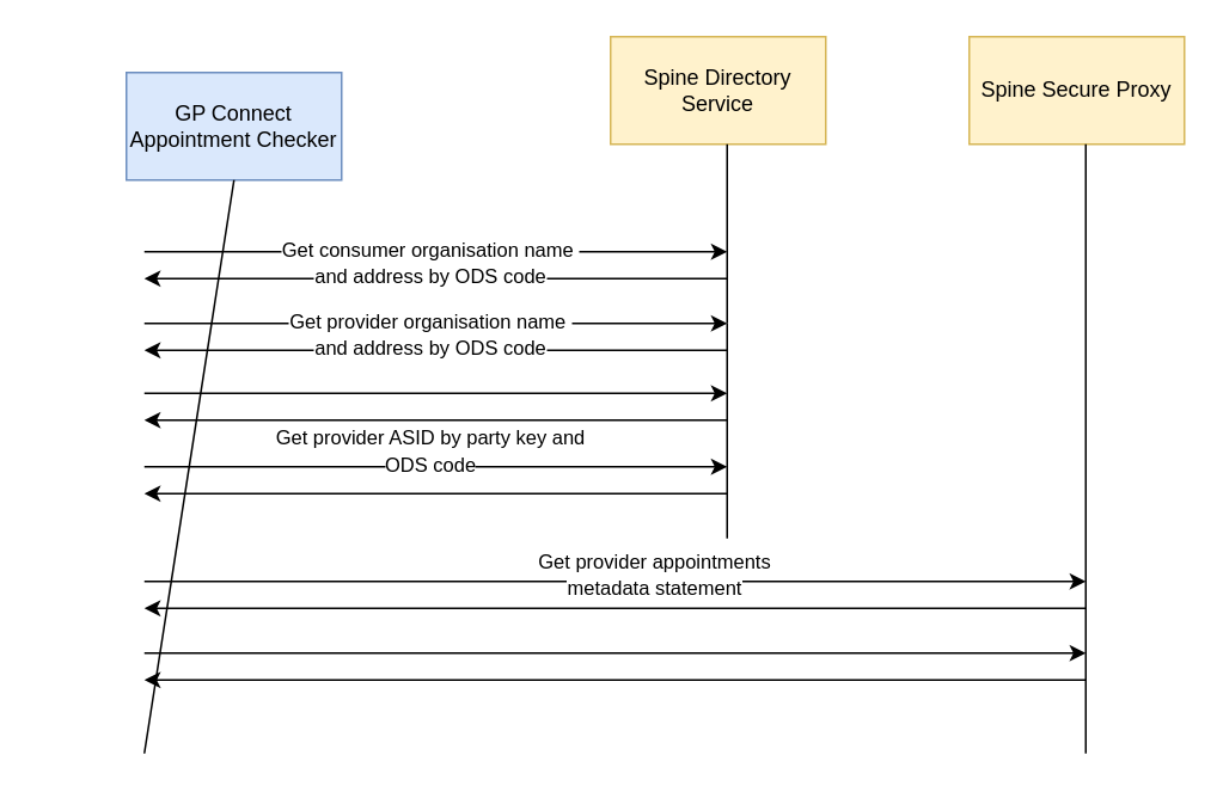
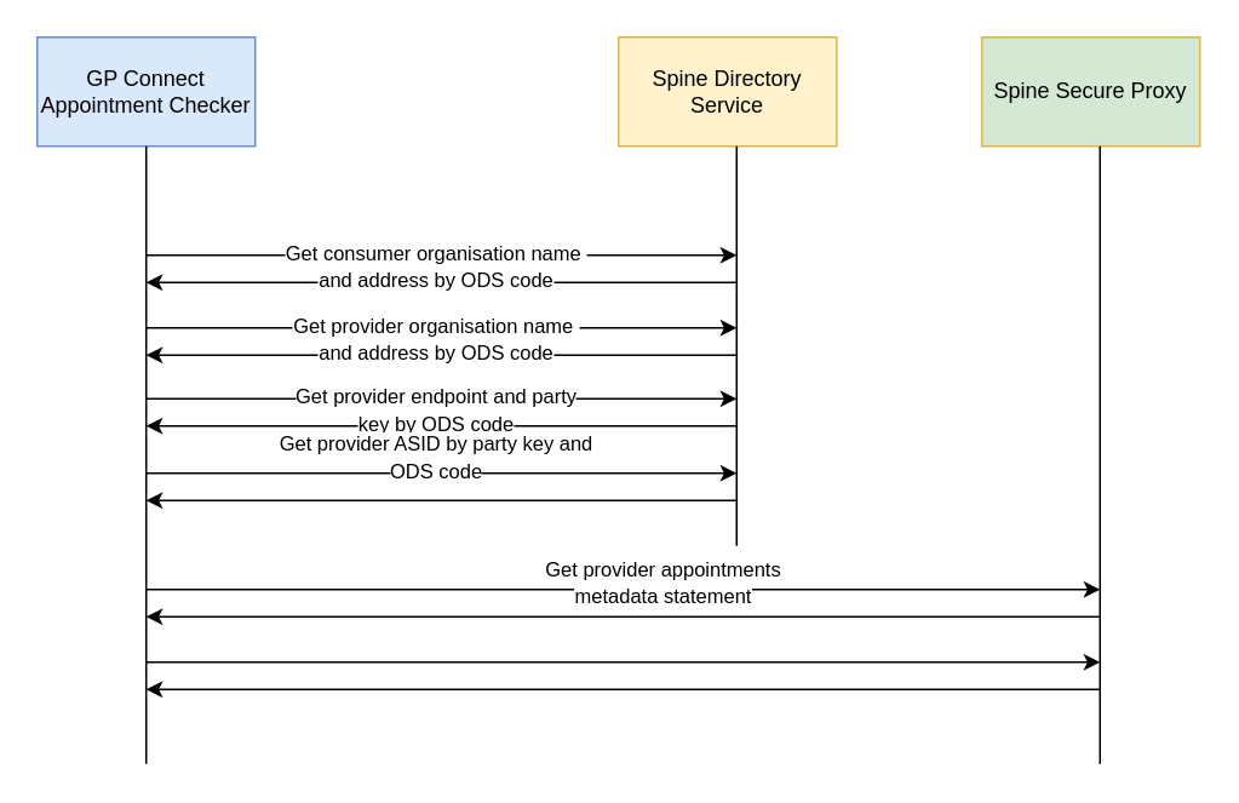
- <mxCell id="6" value="Spine Secure Proxy" style="rounded=0;whiteSpace=wrap;html=1;fillColor=#fff2cc;strokeColor=#d6b656;" parent="1" vertex="1"><mxGeometry x="540" y="20" width="120" height="60" as="geometry" /></mxCell>
+ <mxCell id="6" value="Spine Secure Proxy" style="rounded=0;whiteSpace=wrap;html=1;fillColor=#d5e8d4;strokeColor=#d6b656;" parent="1" vertex="1"><mxGeometry x="540" y="20" width="120" height="60" as="geometry" /></mxCell>
- <mxCell id="2" value="GP Connect Appointment Checker" style="rounded=0;whiteSpace=wrap;html=1;fillColor=#dae8fc;strokeColor=#6c8ebf;" parent="1" vertex="1"><mxGeometry x="70" y="40" width="120" height="60" as="geometry" /></mxCell>
+ <mxCell id="2" value="GP Connect Appointment Checker" style="rounded=0;whiteSpace=wrap;html=1;fillColor=#dae8fc;strokeColor=#6c8ebf;" parent="1" vertex="1"><mxGeometry x="20" y="20" width="120" height="60" as="geometry" /></mxCell>
+ <mxCell id="17" value="&lt;span style=&quot;font-size: 11px ; background-color: rgb(255 , 255 , 255)&quot;&gt;Get provider endpoint and party key&lt;/span&gt;&lt;span style=&quot;font-size: 11px ; background-color: rgb(255 , 255 , 255)&quot;&gt;&amp;nbsp;by ODS code&lt;/span&gt;" style="text;html=1;strokeColor=none;fillColor=none;align=center;verticalAlign=middle;whiteSpace=wrap;rounded=0;" parent="1" vertex="1"><mxGeometry x="150" y="215" width="180" height="20" as="geometry" /></mxCell>
